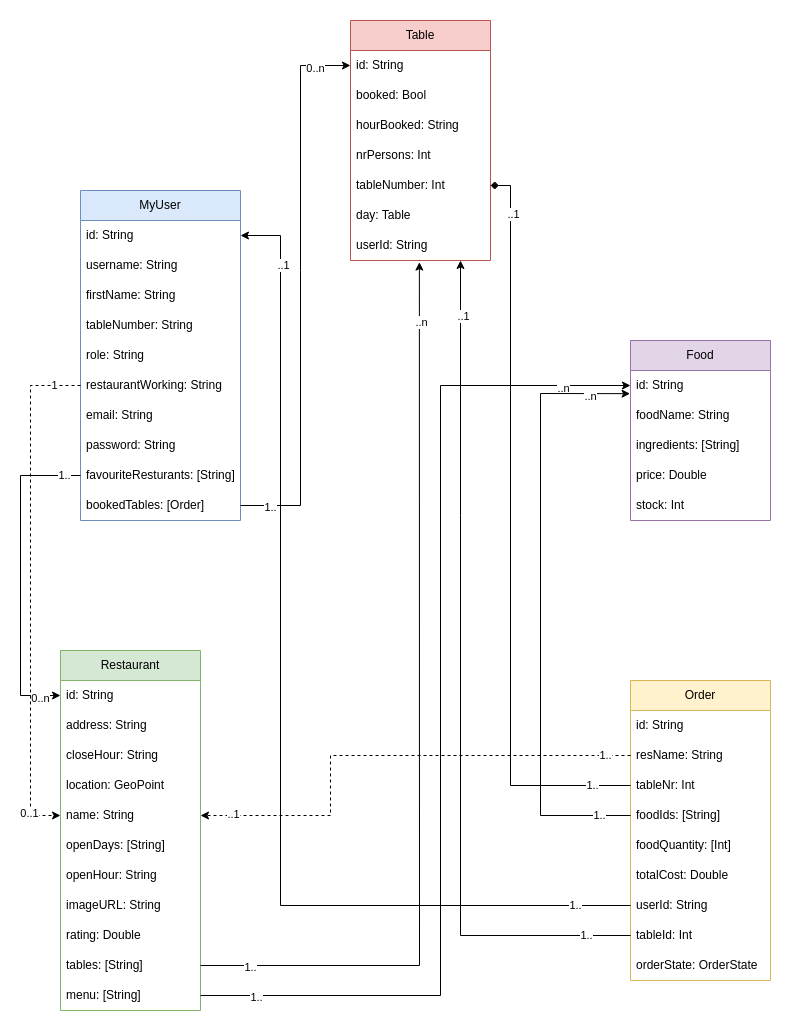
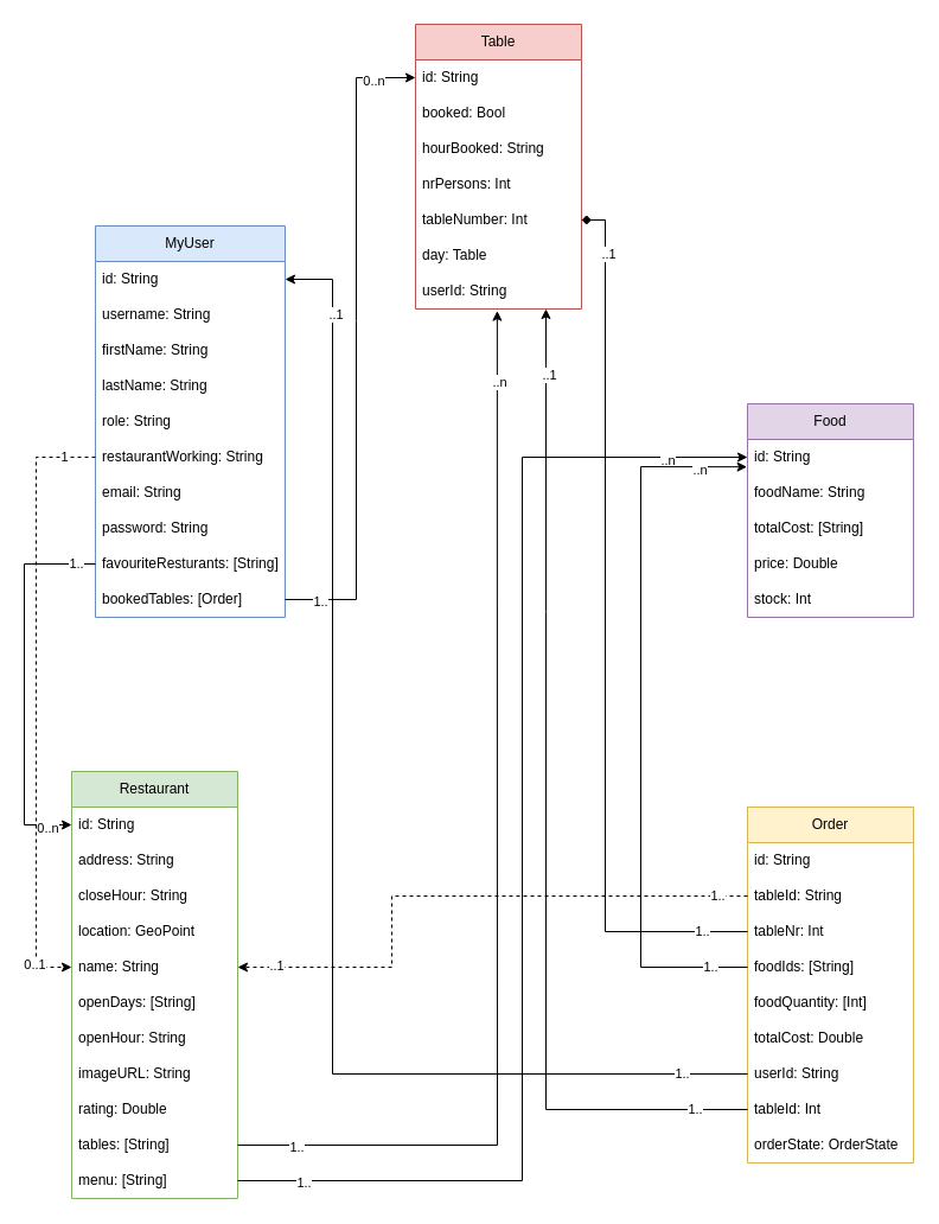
- <mxCell id="12" value="tableNumber: String" style="text;strokeColor=none;fillColor=none;align=left;verticalAlign=middle;spacingLeft=4;spacingRight=4;overflow=hidden;points=[[0,0.5],[1,0.5]];portConstraint=eastwest;rotatable=0;whiteSpace=wrap;html=1;" vertex="1" parent="8"><mxGeometry y="120" width="160" height="30" as="geometry" /></mxCell>
+ <mxCell id="12" value="lastName: String" style="text;strokeColor=none;fillColor=none;align=left;verticalAlign=middle;spacingLeft=4;spacingRight=4;overflow=hidden;points=[[0,0.5],[1,0.5]];portConstraint=eastwest;rotatable=0;whiteSpace=wrap;html=1;" vertex="1" parent="8"><mxGeometry y="120" width="160" height="30" as="geometry" /></mxCell>
- <mxCell id="5" value="ingredients: [String]" style="text;strokeColor=none;fillColor=none;align=left;verticalAlign=middle;spacingLeft=4;spacingRight=4;overflow=hidden;points=[[0,0.5],[1,0.5]];portConstraint=eastwest;rotatable=0;whiteSpace=wrap;html=1;" vertex="1" parent="2"><mxGeometry y="90" width="140" height="30" as="geometry" /></mxCell>
+ <mxCell id="5" value="totalCost: [String]" style="text;strokeColor=none;fillColor=none;align=left;verticalAlign=middle;spacingLeft=4;spacingRight=4;overflow=hidden;points=[[0,0.5],[1,0.5]];portConstraint=eastwest;rotatable=0;whiteSpace=wrap;html=1;" vertex="1" parent="2"><mxGeometry y="90" width="140" height="30" as="geometry" /></mxCell>
- <mxCell id="33" value="resName: String" style="text;strokeColor=none;fillColor=none;align=left;verticalAlign=middle;spacingLeft=4;spacingRight=4;overflow=hidden;points=[[0,0.5],[1,0.5]];portConstraint=eastwest;rotatable=0;whiteSpace=wrap;html=1;" vertex="1" parent="31"><mxGeometry y="60" width="140" height="30" as="geometry" /></mxCell>
+ <mxCell id="33" value="tableId: String" style="text;strokeColor=none;fillColor=none;align=left;verticalAlign=middle;spacingLeft=4;spacingRight=4;overflow=hidden;points=[[0,0.5],[1,0.5]];portConstraint=eastwest;rotatable=0;whiteSpace=wrap;html=1;" vertex="1" parent="31"><mxGeometry y="60" width="140" height="30" as="geometry" /></mxCell>
